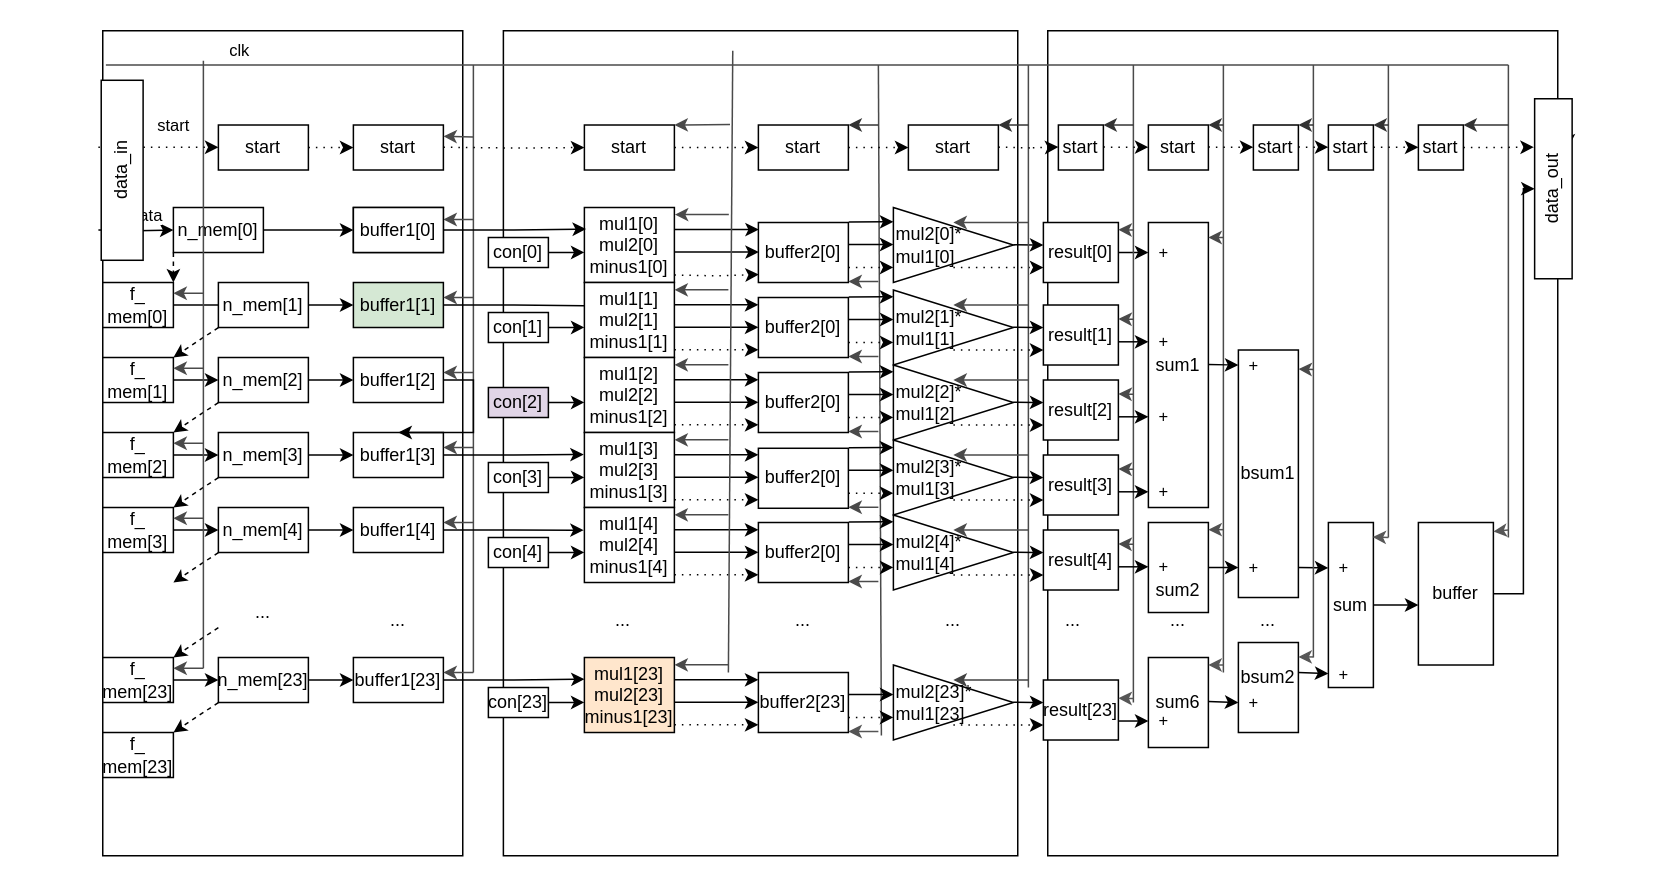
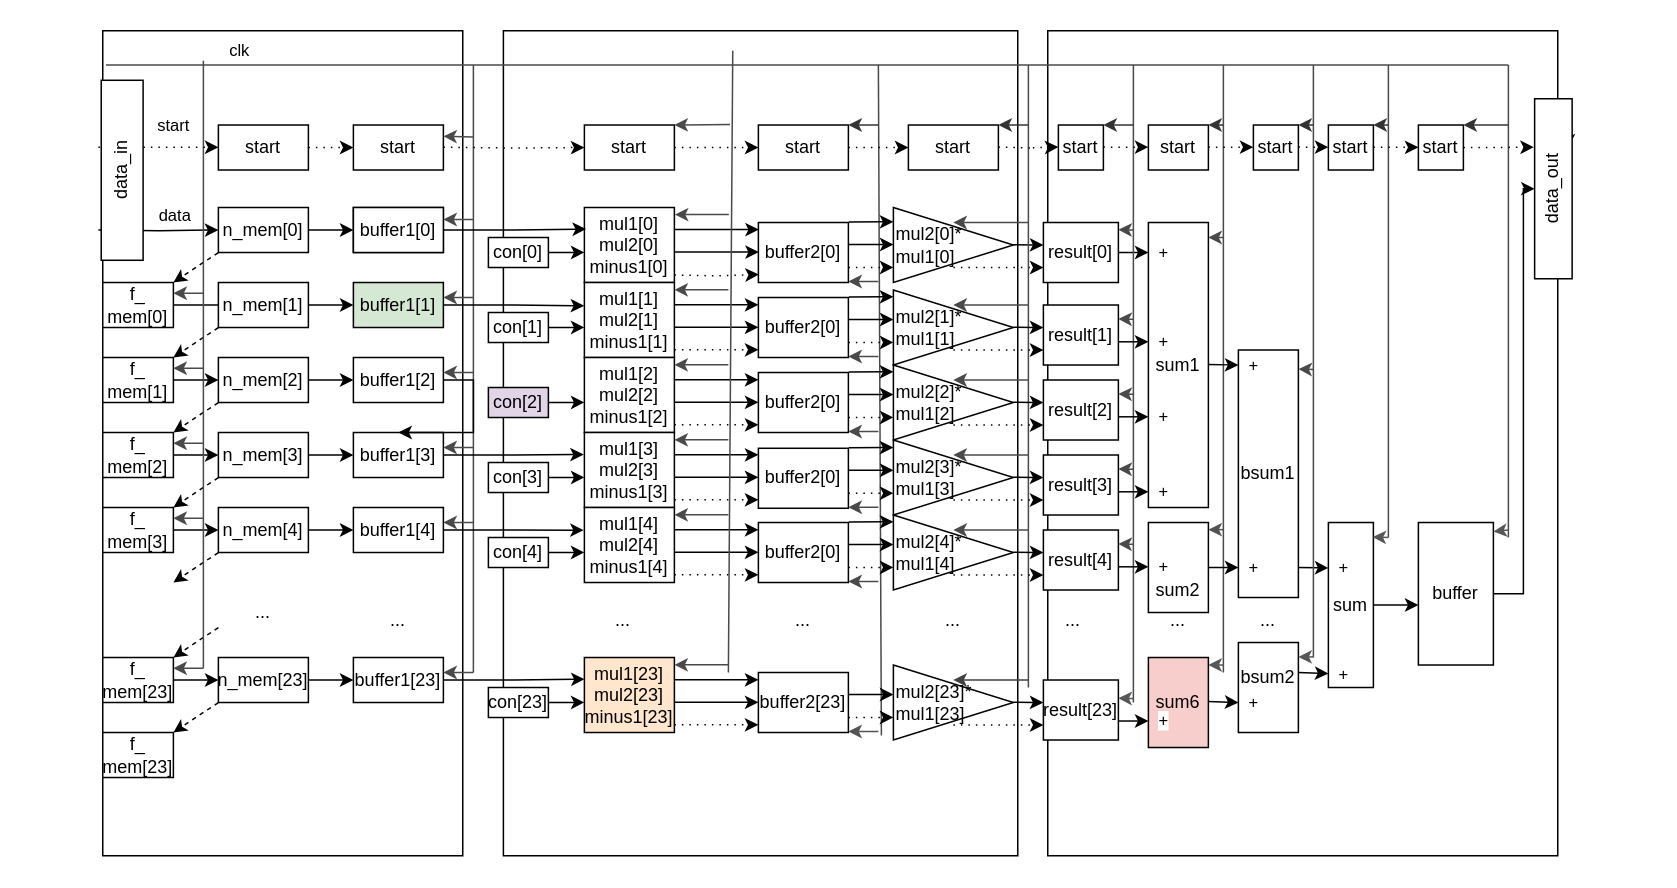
- <mxCell id="11" value="n_mem[0]" style="rounded=0;whiteSpace=wrap;html=1;" parent="1" vertex="1"><mxGeometry x="115.09" y="137.84" width="60" height="30" as="geometry" /></mxCell>
+ <mxCell id="11" value="n_mem[0]" style="rounded=0;whiteSpace=wrap;html=1;" parent="1" vertex="1"><mxGeometry x="145.09" y="137.84" width="60" height="30" as="geometry" /></mxCell>
- <mxCell id="80" style="edgeStyle=orthogonalEdgeStyle;rounded=0;orthogonalLoop=1;jettySize=auto;html=1;exitX=1;exitY=0.5;exitDx=0;exitDy=0;entryX=-0.002;entryY=0.31;entryDx=0;entryDy=0;entryPerimeter=0;endArrow=none;" parent="1" source="39" target="68" edge="1"><mxGeometry relative="1" as="geometry" /></mxCell>
+ <mxCell id="80" style="edgeStyle=orthogonalEdgeStyle;rounded=0;orthogonalLoop=1;jettySize=auto;html=1;exitX=1;exitY=0.5;exitDx=0;exitDy=0;entryX=-0.002;entryY=0.31;entryDx=0;entryDy=0;entryPerimeter=0;" parent="1" source="39" target="68" edge="1"><mxGeometry relative="1" as="geometry" /></mxCell>
- <mxCell id="7" value="sum6" style="rounded=0;whiteSpace=wrap;html=1;" parent="1" vertex="1"><mxGeometry x="765.09" y="437.84" width="40" height="60" as="geometry" /></mxCell>
+ <mxCell id="7" value="sum6" style="rounded=0;whiteSpace=wrap;html=1;fillColor=#f8cecc;" parent="1" vertex="1"><mxGeometry x="765.09" y="437.84" width="40" height="60" as="geometry" /></mxCell>
